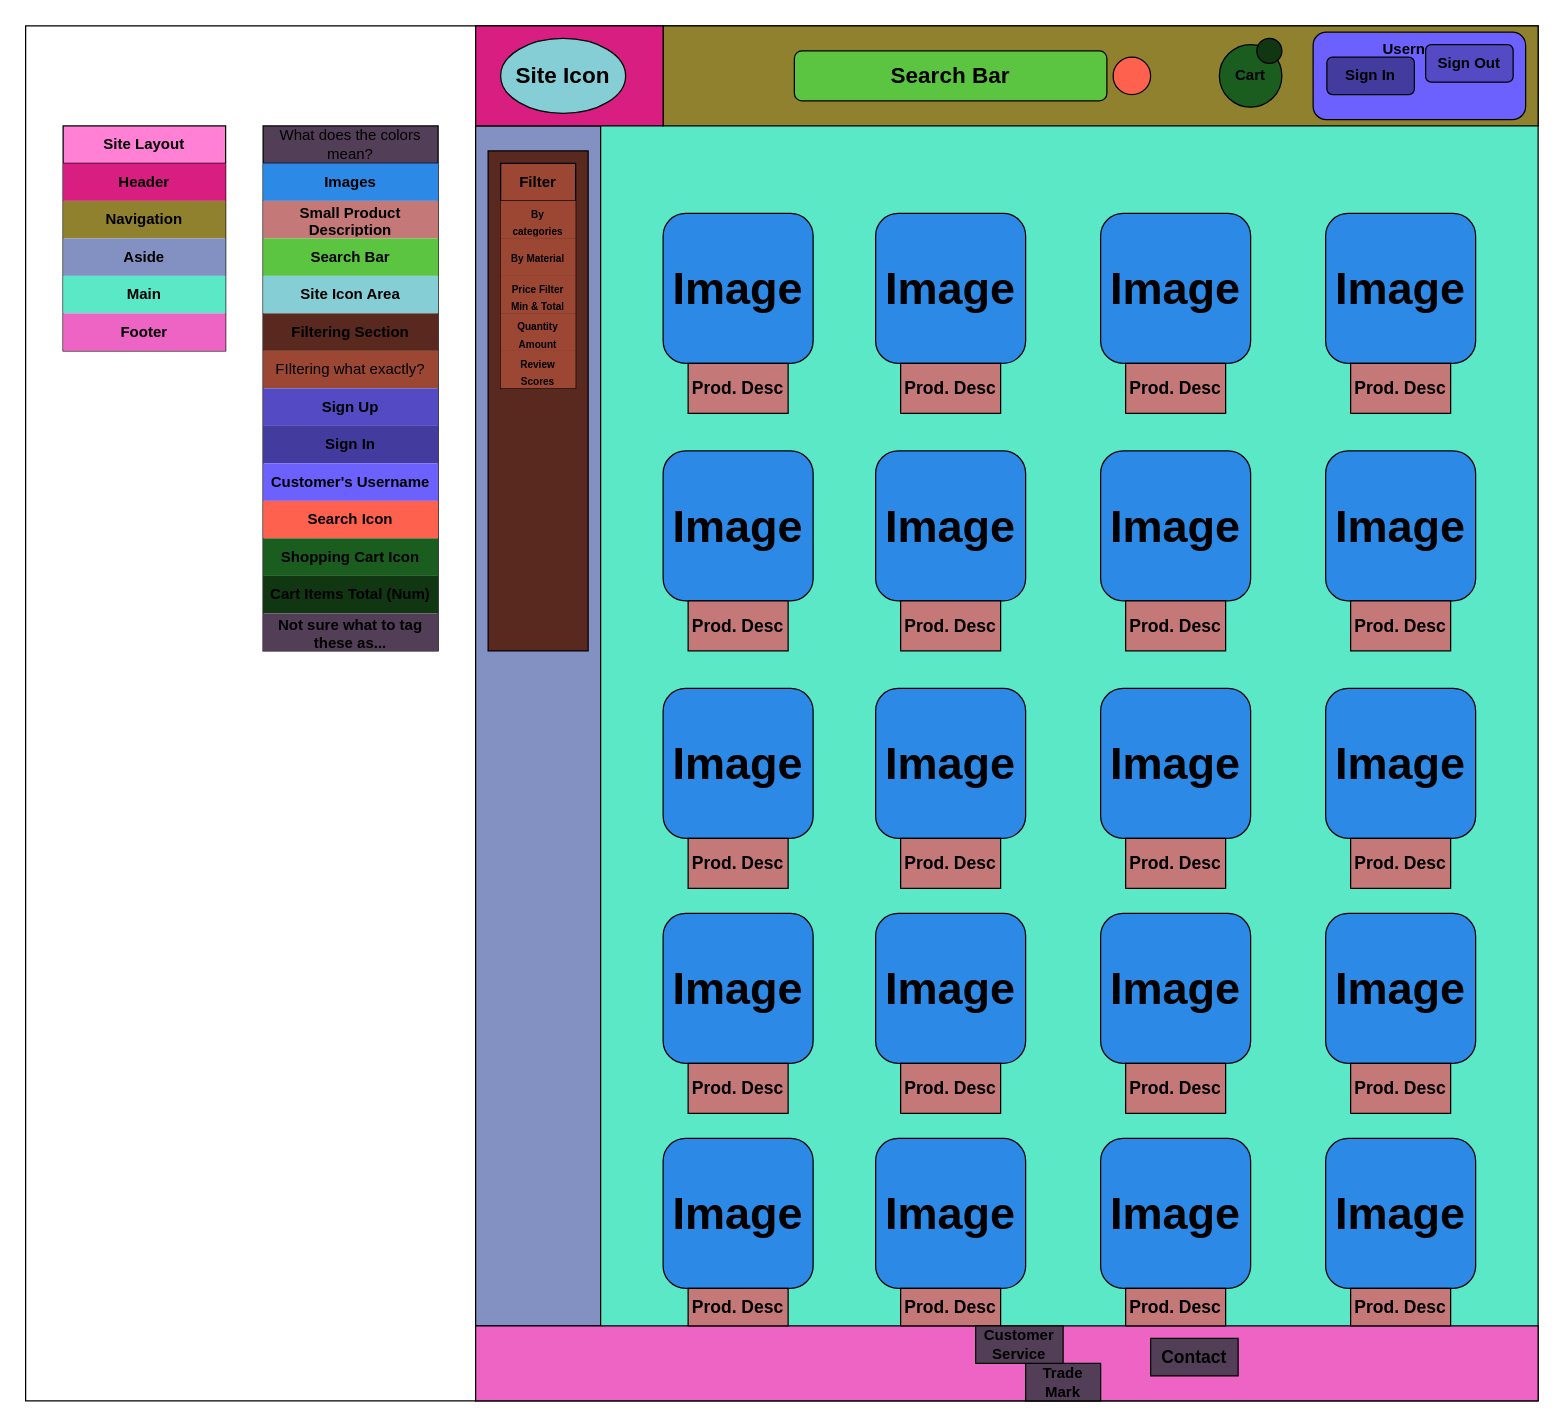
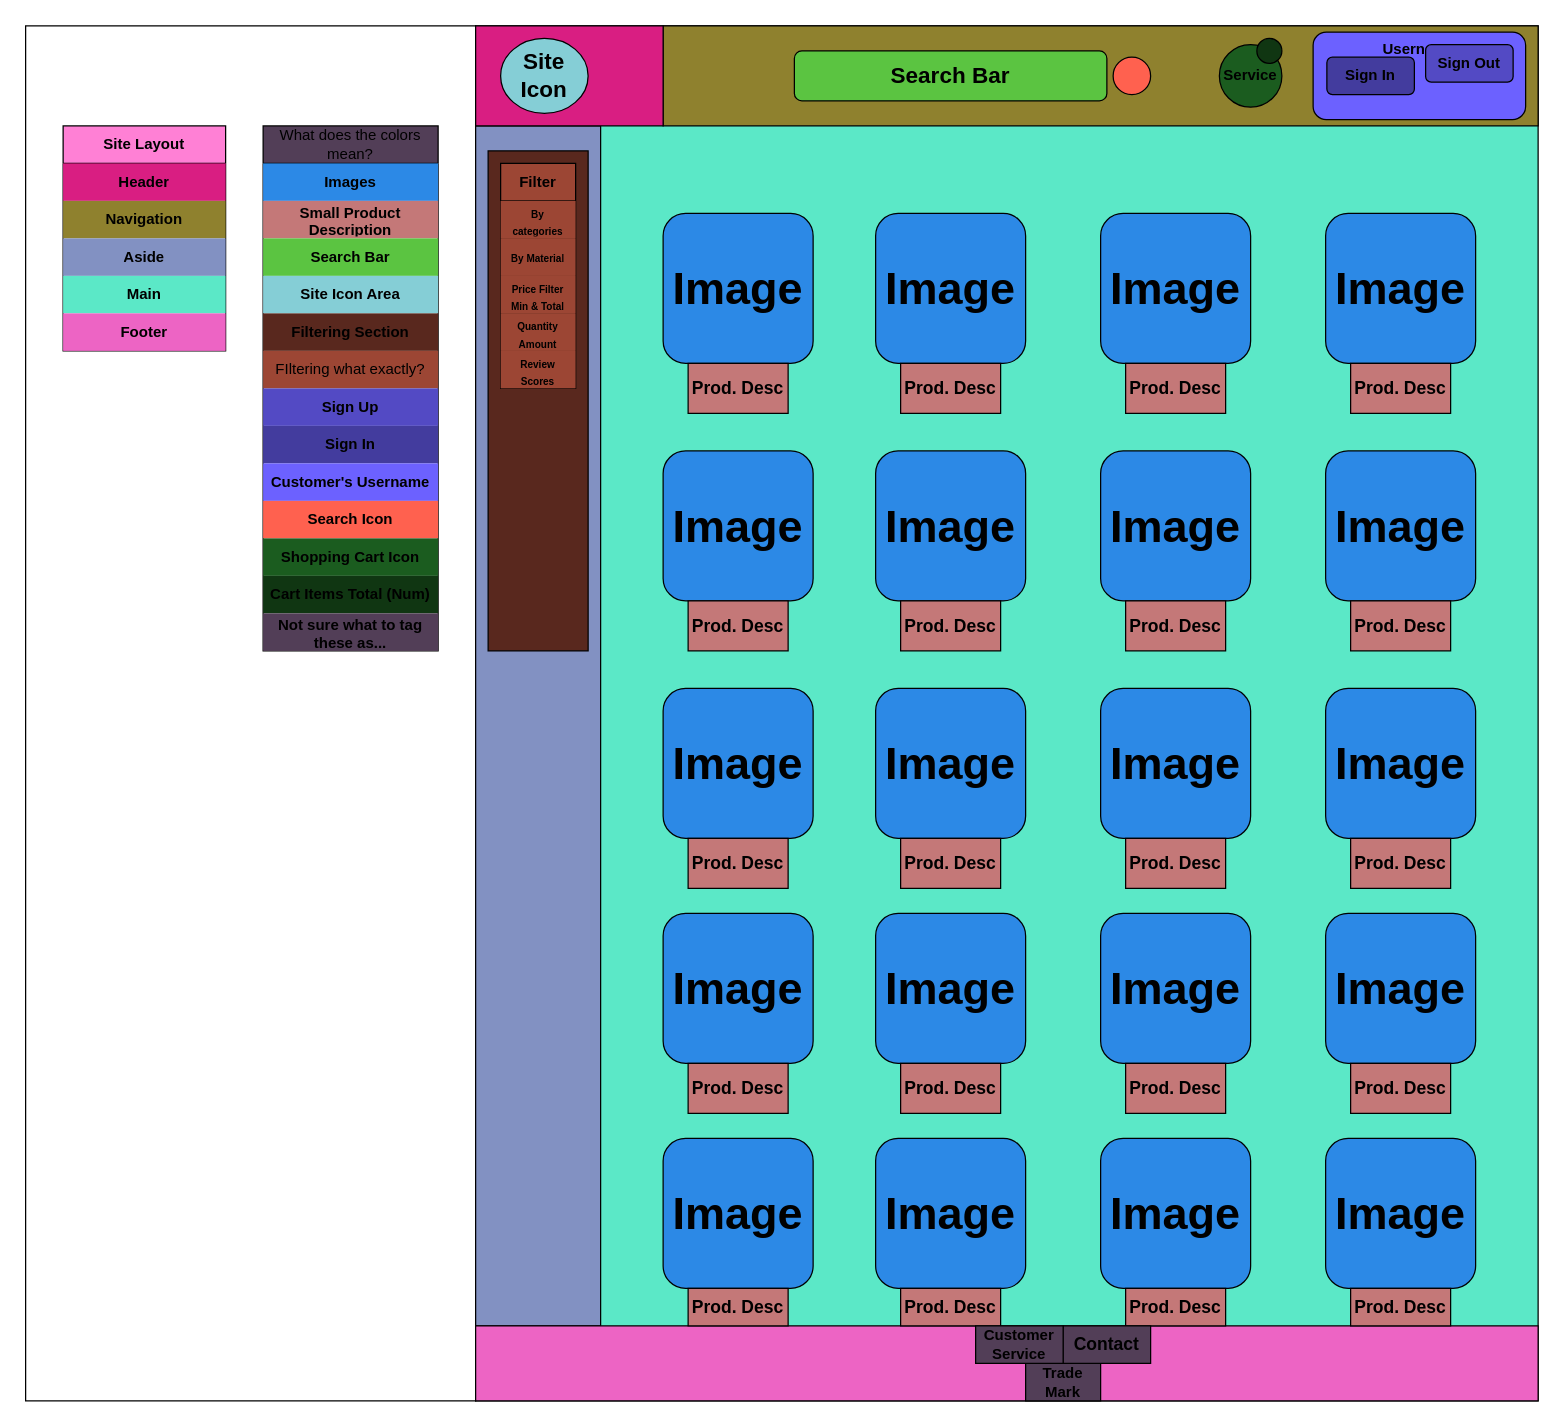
- <mxCell id="85" value="&lt;font style=&quot;font-size: 18px;&quot;&gt;&lt;b&gt;Site Icon&lt;/b&gt;&lt;/font&gt;" style="ellipse;whiteSpace=wrap;html=1;fillColor=#85ced6;" parent="1" vertex="1"><mxGeometry x="400" y="30" width="100" height="60" as="geometry" /></mxCell>
+ <mxCell id="85" value="&lt;font style=&quot;font-size: 18px;&quot;&gt;&lt;b&gt;Site Icon&lt;/b&gt;&lt;/font&gt;" style="ellipse;whiteSpace=wrap;html=1;fillColor=#85ced6;" parent="1" vertex="1"><mxGeometry x="400" y="30" width="70" height="60" as="geometry" /></mxCell>
- <mxCell id="53" value="&lt;b&gt;Cart&lt;/b&gt;" style="ellipse;whiteSpace=wrap;html=1;aspect=fixed;fillColor=#1b5c1f;" parent="1" vertex="1"><mxGeometry x="975" y="35" width="50" height="50" as="geometry" /></mxCell>
+ <mxCell id="53" value="&lt;b&gt;Service&lt;/b&gt;" style="ellipse;whiteSpace=wrap;html=1;aspect=fixed;fillColor=#1b5c1f;" parent="1" vertex="1"><mxGeometry x="975" y="35" width="50" height="50" as="geometry" /></mxCell>
- <mxCell id="48" value="&lt;font style=&quot;font-size: 14px;&quot;&gt;&lt;b&gt;Contact&lt;/b&gt;&lt;/font&gt;" style="rounded=0;whiteSpace=wrap;html=1;fillColor=#523e57;" parent="1" vertex="1"><mxGeometry x="920" y="1070" width="70" height="30" as="geometry" /></mxCell>
+ <mxCell id="48" value="&lt;font style=&quot;font-size: 14px;&quot;&gt;&lt;b&gt;Contact&lt;/b&gt;&lt;/font&gt;" style="rounded=0;whiteSpace=wrap;html=1;fillColor=#523e57;" parent="1" vertex="1"><mxGeometry x="850" y="1060" width="70" height="30" as="geometry" /></mxCell>
